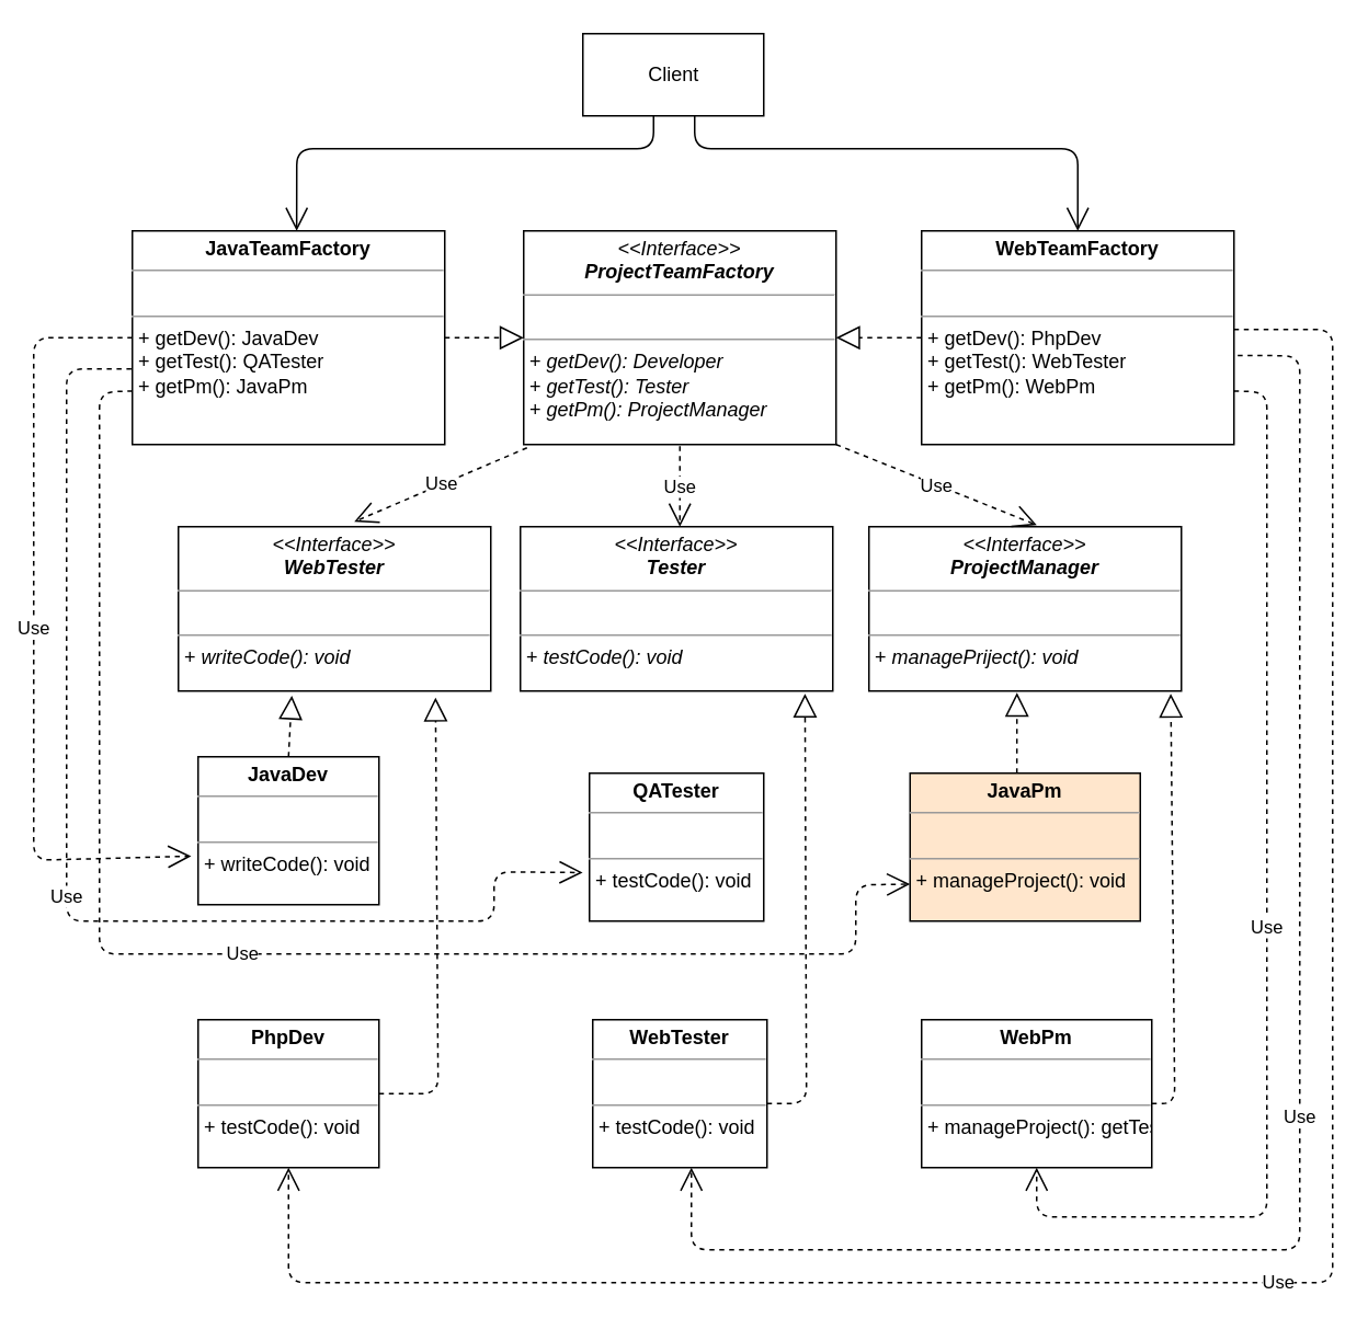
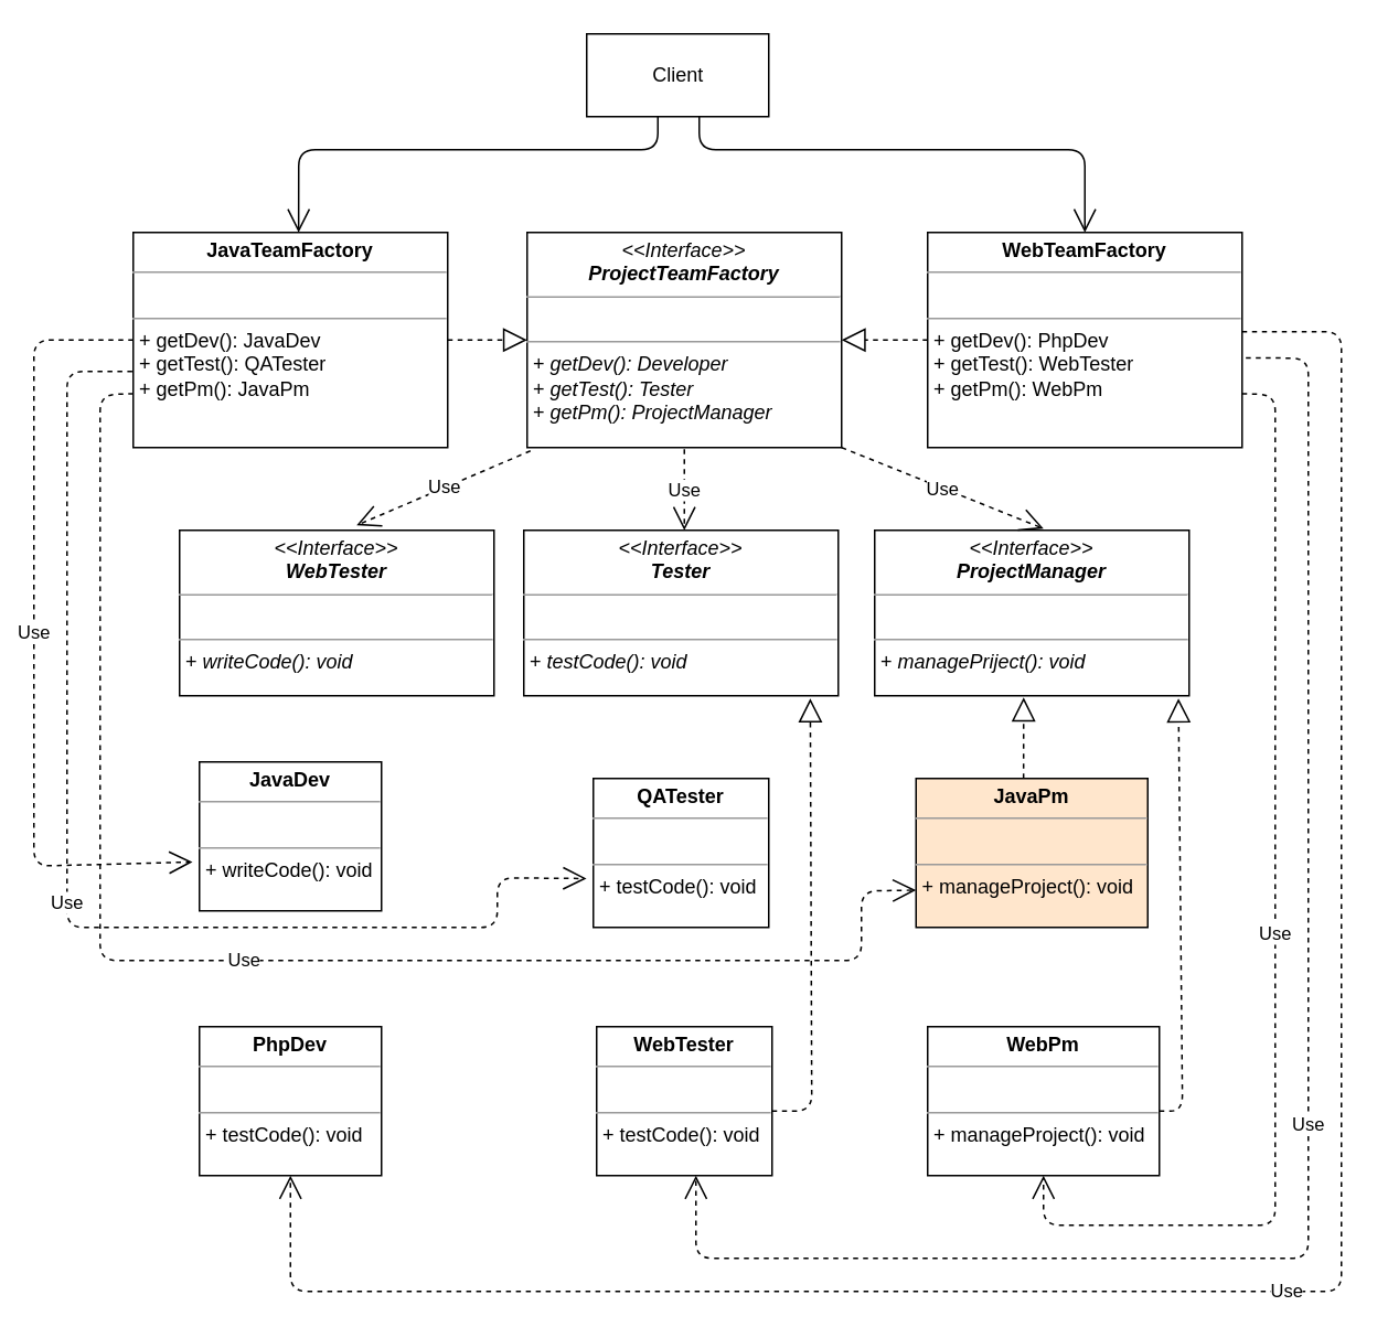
- <mxCell id="20" value="" style="endArrow=block;dashed=1;endFill=0;endSize=12;html=1;exitX=0.5;exitY=0;exitDx=0;exitDy=0;entryX=0.363;entryY=1.028;entryDx=0;entryDy=0;entryPerimeter=0;" edge="1" parent="1" source="10" target="3"><mxGeometry width="160" relative="1" as="geometry"><mxPoint x="300" y="440" as="sourcePoint" /><mxPoint x="175" y="462" as="targetPoint" /></mxGeometry></mxCell>
- <mxCell id="22" value="" style="endArrow=block;dashed=1;endFill=0;endSize=12;html=1;exitX=1;exitY=0.5;exitDx=0;exitDy=0;entryX=0.823;entryY=1.04;entryDx=0;entryDy=0;entryPerimeter=0;" edge="1" parent="1" source="17" target="3"><mxGeometry width="160" relative="1" as="geometry"><mxPoint x="300" y="440" as="sourcePoint" /><mxPoint x="300" y="660" as="targetPoint" /><Array as="points"><mxPoint x="266" y="665" /></Array></mxGeometry></mxCell>
- <mxCell id="19" value="&lt;p style=&quot;margin: 0px ; margin-top: 4px ; text-align: center&quot;&gt;&lt;b&gt;WebPm&lt;/b&gt;&lt;/p&gt;&lt;hr size=&quot;1&quot;&gt;&lt;p style=&quot;margin: 0px ; margin-left: 4px&quot;&gt;&lt;br&gt;&lt;/p&gt;&lt;hr size=&quot;1&quot;&gt;&lt;p style=&quot;margin: 0px ; margin-left: 4px&quot;&gt;+ manageProject(): getTest&lt;br&gt;&lt;/p&gt;" style="verticalAlign=top;align=left;overflow=fill;fontSize=12;fontFamily=Helvetica;html=1;" vertex="1" parent="1"><mxGeometry x="560" y="620" width="140" height="90" as="geometry" /></mxCell>
+ <mxCell id="19" value="&lt;p style=&quot;margin: 0px ; margin-top: 4px ; text-align: center&quot;&gt;&lt;b&gt;WebPm&lt;/b&gt;&lt;/p&gt;&lt;hr size=&quot;1&quot;&gt;&lt;p style=&quot;margin: 0px ; margin-left: 4px&quot;&gt;&lt;br&gt;&lt;/p&gt;&lt;hr size=&quot;1&quot;&gt;&lt;p style=&quot;margin: 0px ; margin-left: 4px&quot;&gt;+ manageProject(): void&lt;br&gt;&lt;/p&gt;" style="verticalAlign=top;align=left;overflow=fill;fontSize=12;fontFamily=Helvetica;html=1;" vertex="1" parent="1"><mxGeometry x="560" y="620" width="140" height="90" as="geometry" /></mxCell>
